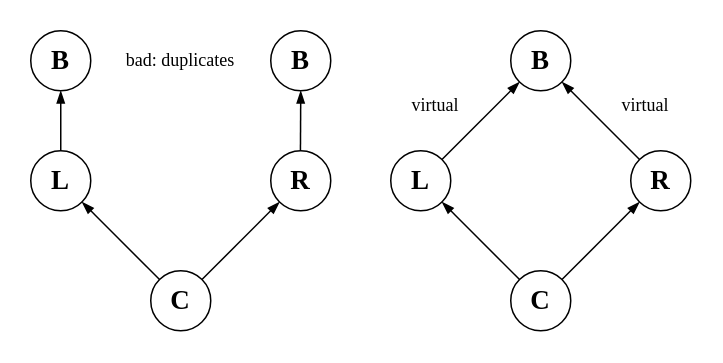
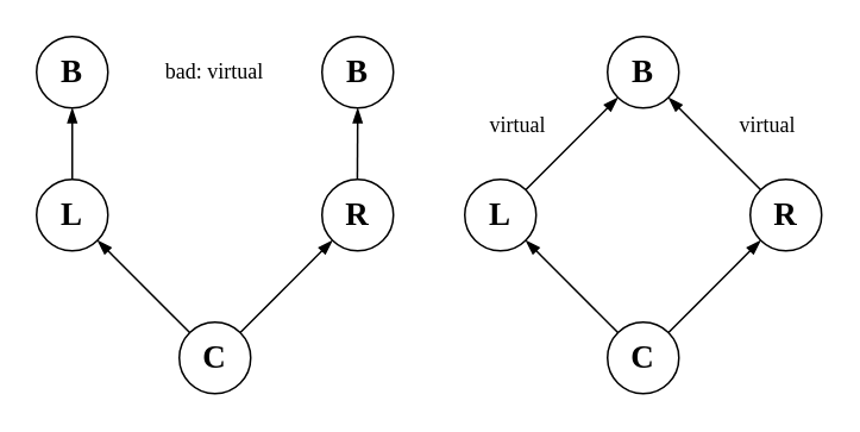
- <mxCell id="18" value="&lt;font face=&quot;Verdana&quot;&gt;bad: duplicates&lt;/font&gt;" style="text;html=1;align=center;verticalAlign=middle;whiteSpace=wrap;rounded=0;" parent="1" vertex="1"><mxGeometry x="60" y="20" width="120" height="40" as="geometry" /></mxCell>
+ <mxCell id="18" value="&lt;font face=&quot;Verdana&quot;&gt;bad: virtual&lt;/font&gt;" style="text;html=1;align=center;verticalAlign=middle;whiteSpace=wrap;rounded=0;" parent="1" vertex="1"><mxGeometry x="60" y="20" width="120" height="40" as="geometry" /></mxCell>
